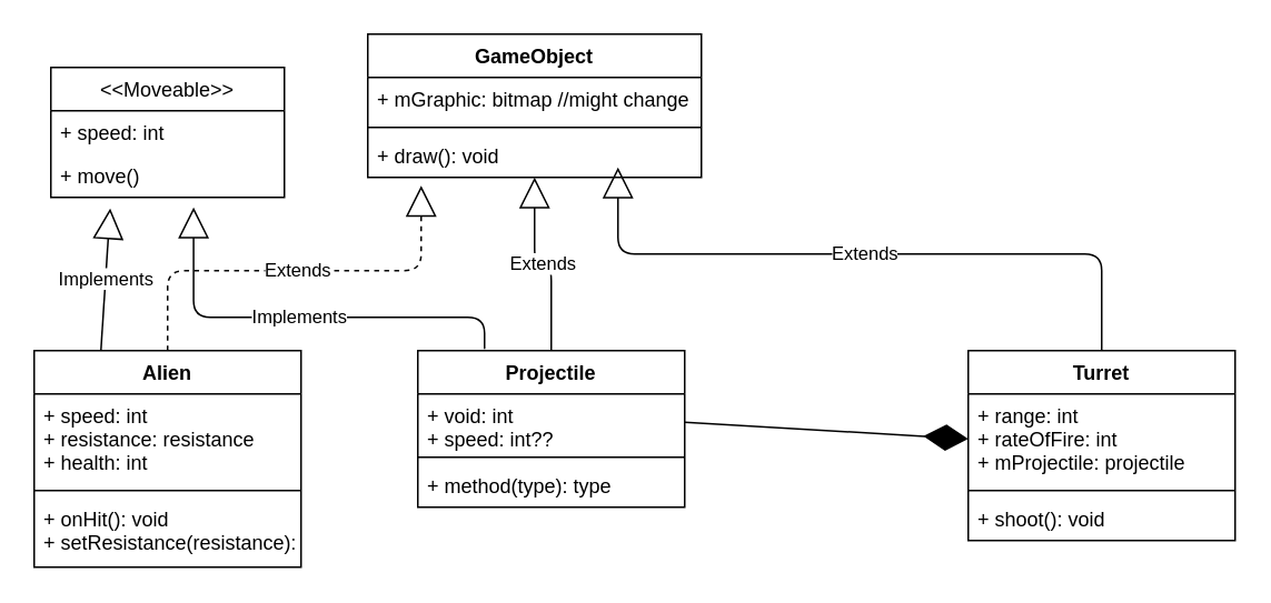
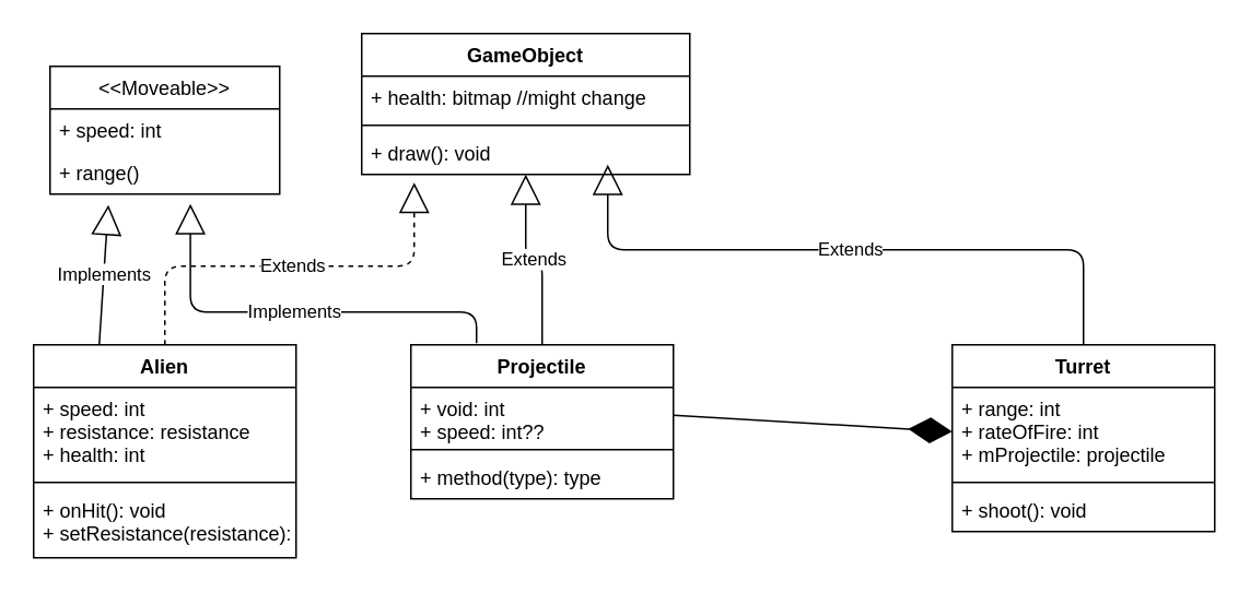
- <mxCell id="3" value="+ mGraphic: bitmap //might change" style="text;strokeColor=none;fillColor=none;align=left;verticalAlign=top;spacingLeft=4;spacingRight=4;overflow=hidden;rotatable=0;points=[[0,0.5],[1,0.5]];portConstraint=eastwest;" vertex="1" parent="2"><mxGeometry y="26" width="200" height="26" as="geometry" /></mxCell>
+ <mxCell id="3" value="+ health: bitmap //might change" style="text;strokeColor=none;fillColor=none;align=left;verticalAlign=top;spacingLeft=4;spacingRight=4;overflow=hidden;rotatable=0;points=[[0,0.5],[1,0.5]];portConstraint=eastwest;" vertex="1" parent="2"><mxGeometry y="26" width="200" height="26" as="geometry" /></mxCell>
- <mxCell id="26" value="+ move()" style="text;strokeColor=none;fillColor=none;align=left;verticalAlign=top;spacingLeft=4;spacingRight=4;overflow=hidden;rotatable=0;points=[[0,0.5],[1,0.5]];portConstraint=eastwest;" vertex="1" parent="24"><mxGeometry y="52" width="140" height="26" as="geometry" /></mxCell>
+ <mxCell id="26" value="+ range()" style="text;strokeColor=none;fillColor=none;align=left;verticalAlign=top;spacingLeft=4;spacingRight=4;overflow=hidden;rotatable=0;points=[[0,0.5],[1,0.5]];portConstraint=eastwest;" vertex="1" parent="24"><mxGeometry y="52" width="140" height="26" as="geometry" /></mxCell>
